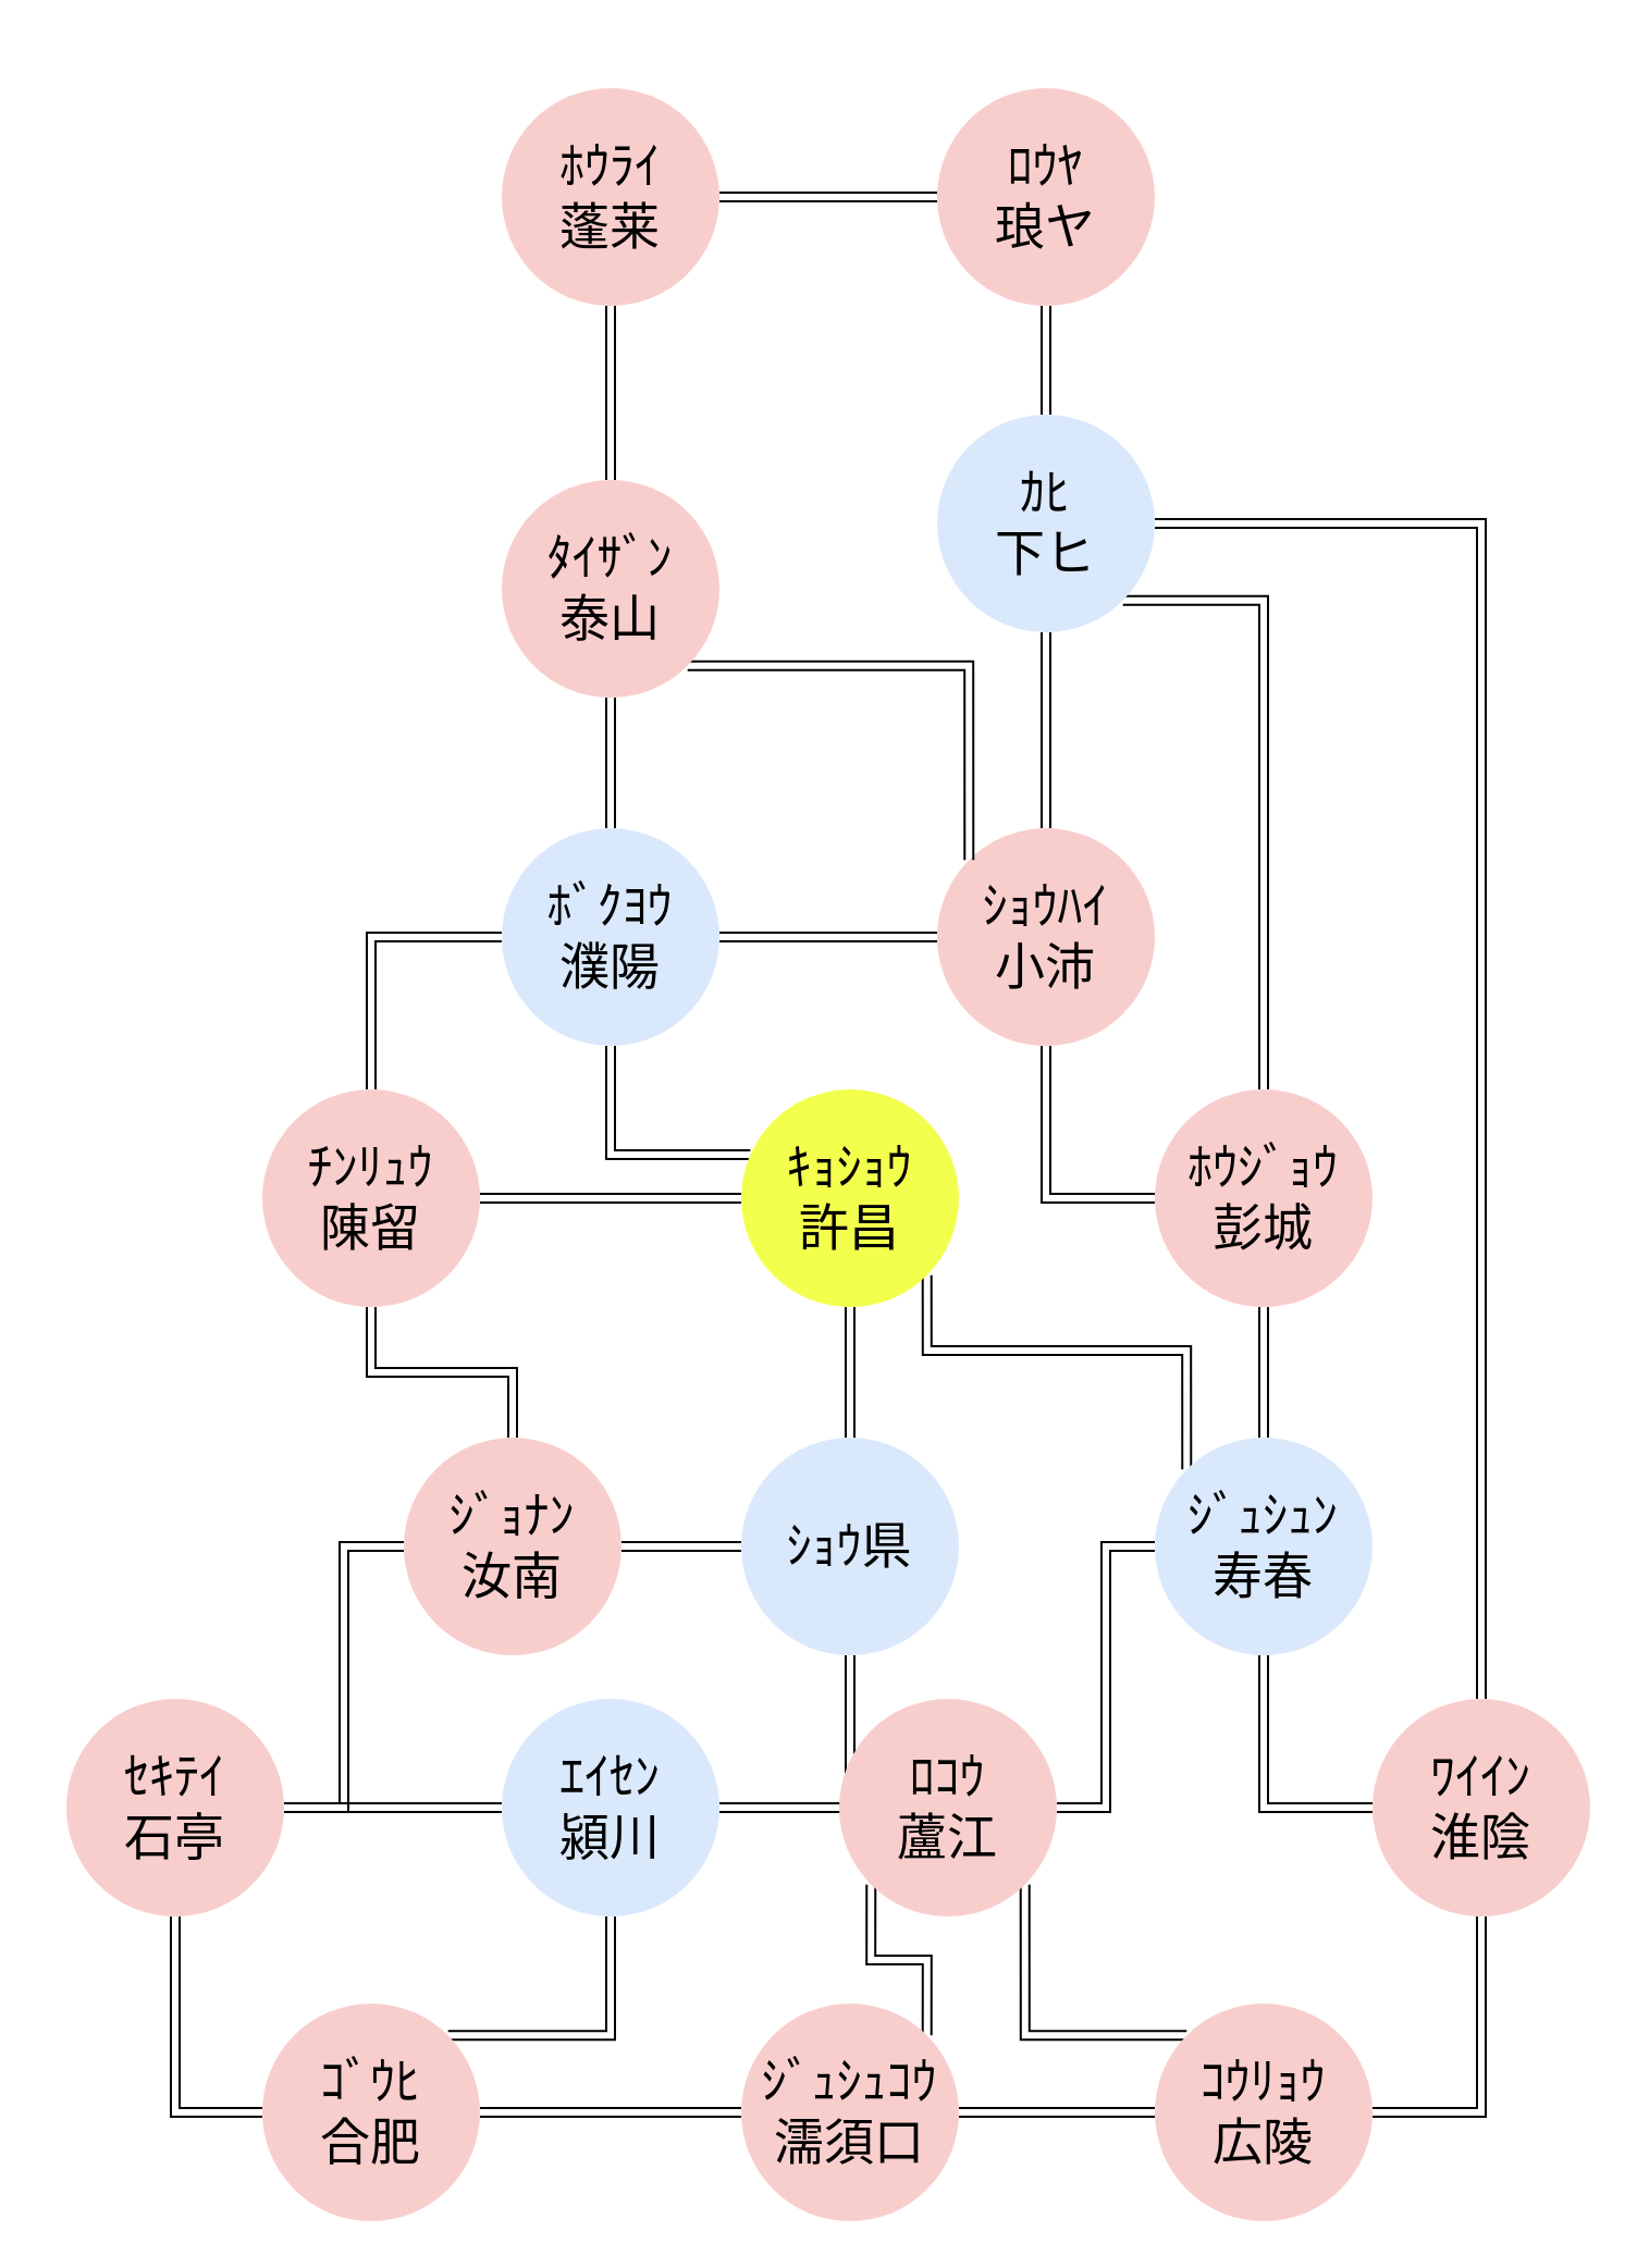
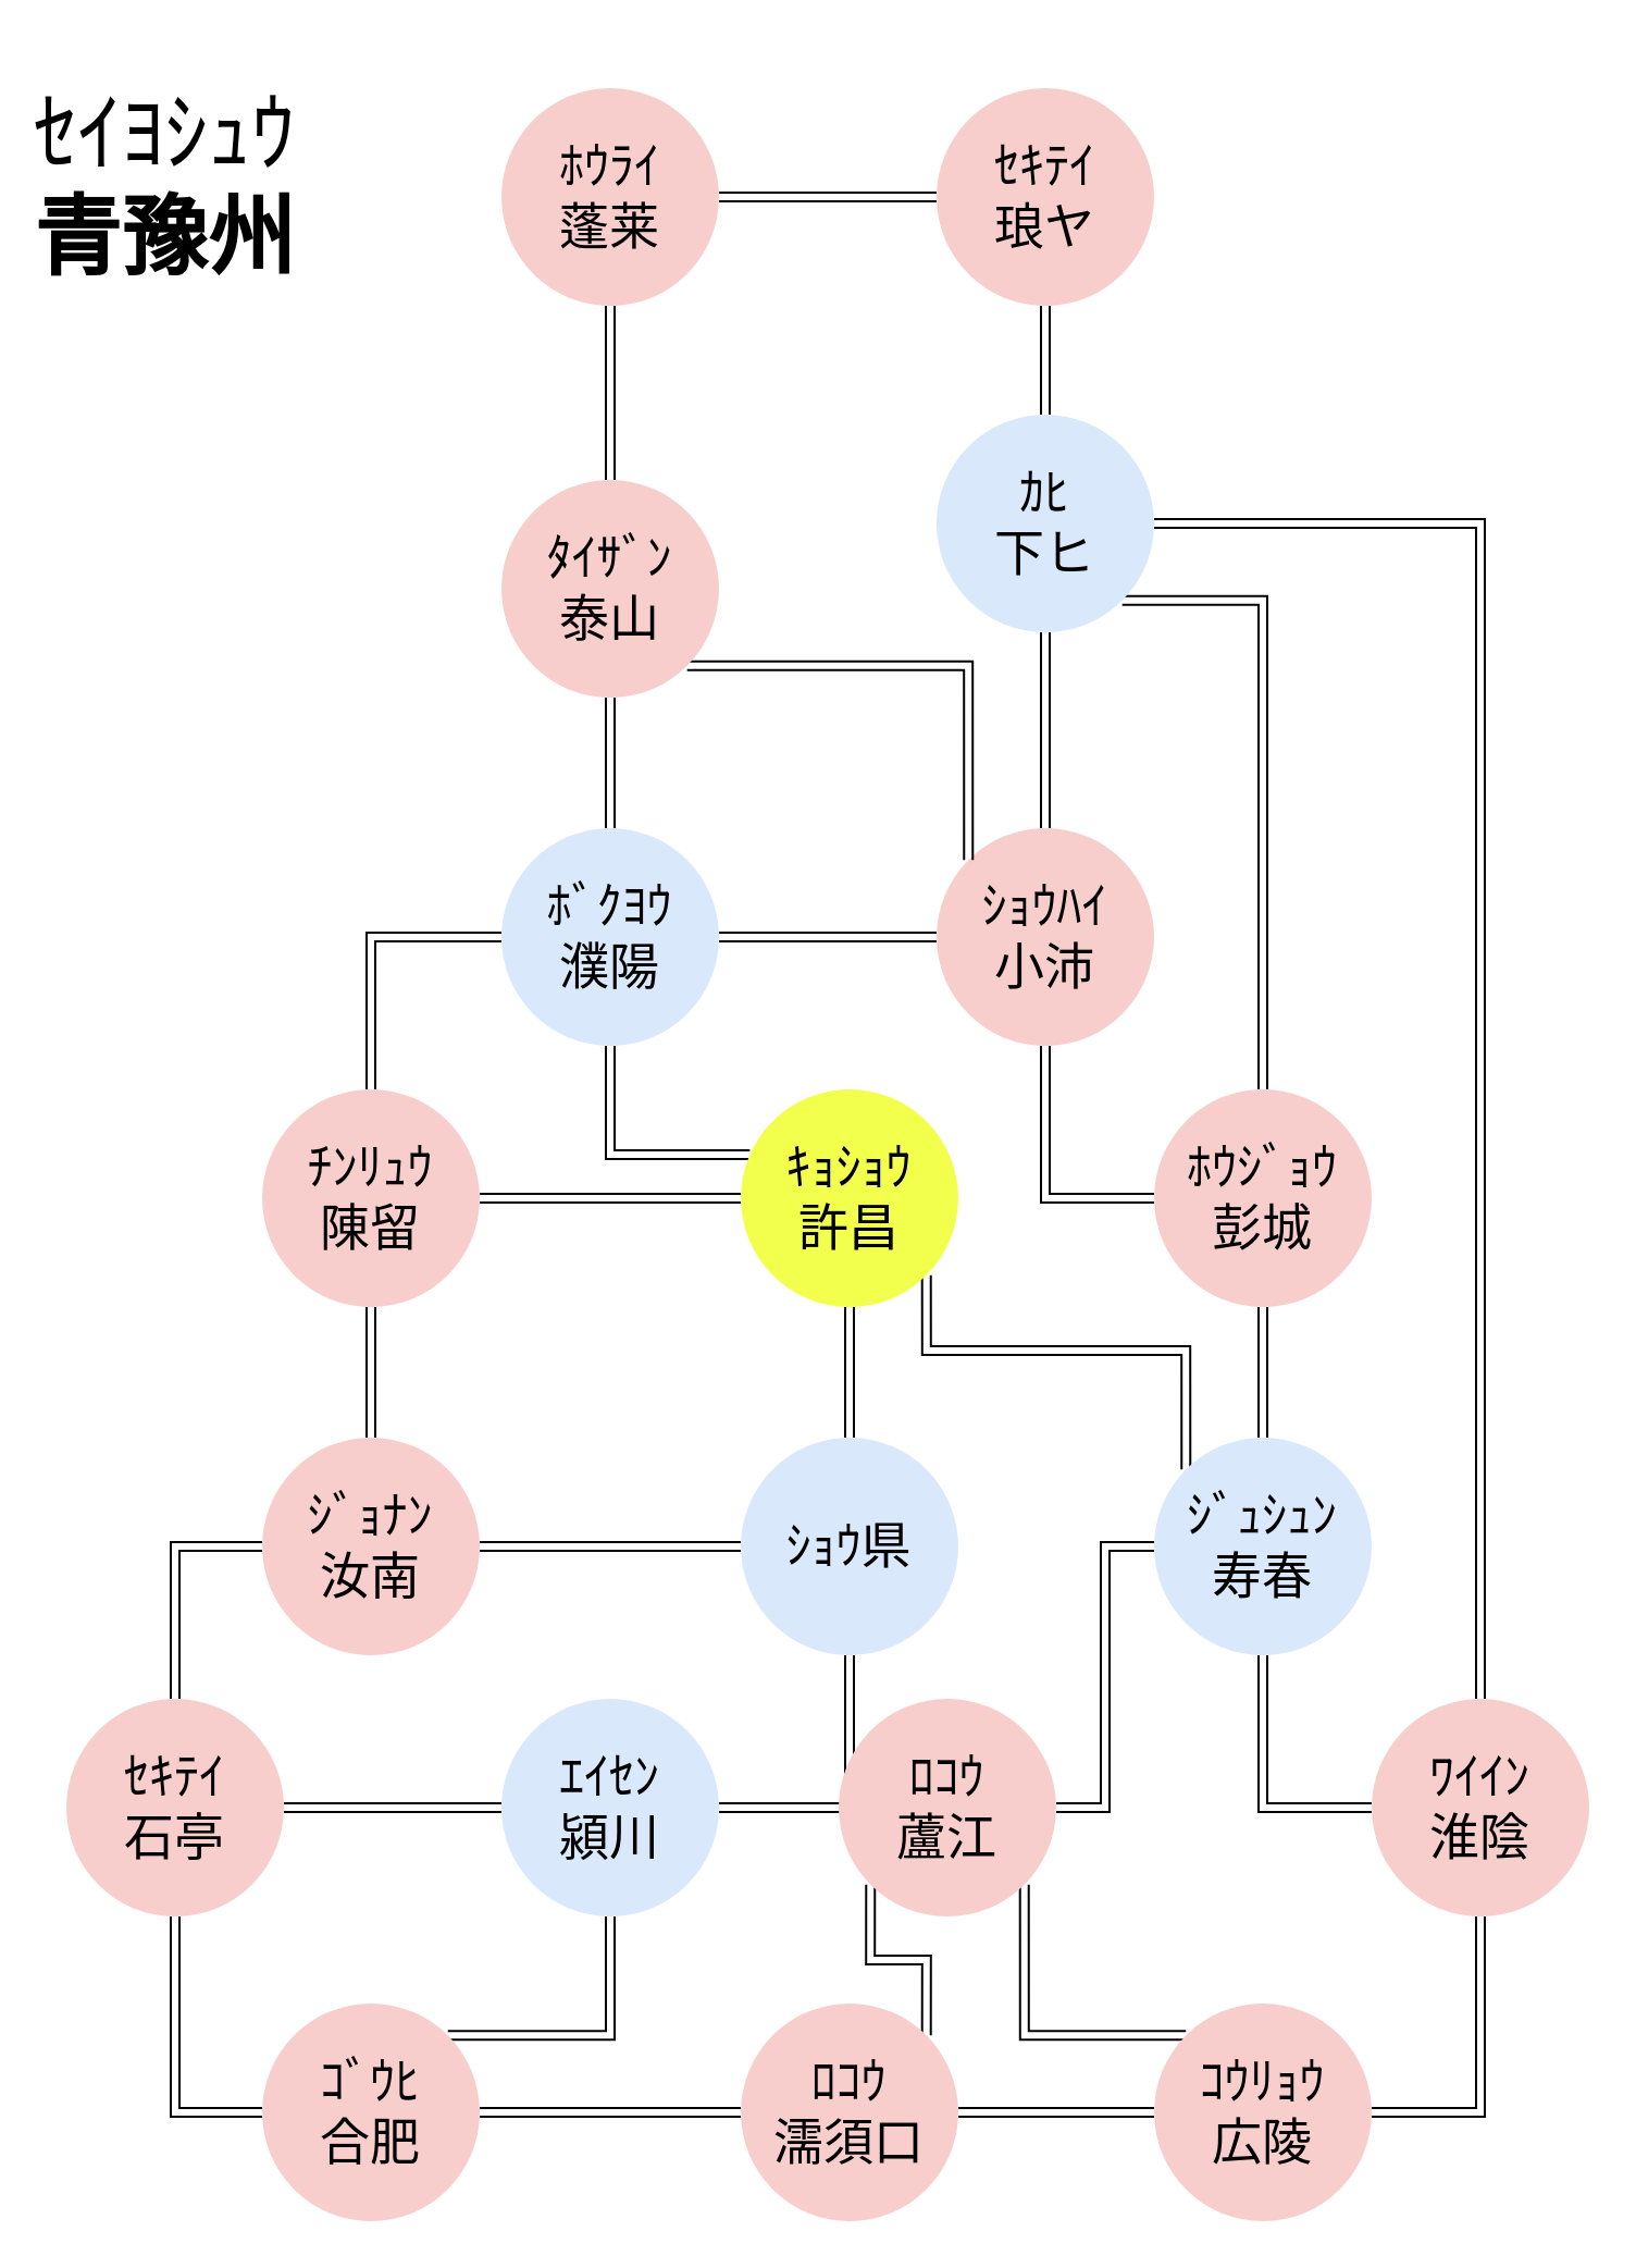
+ <mxCell id="2" value="&lt;font&gt;ｾｲﾖｼｭｳ&lt;br style=&quot;font-size: 40px&quot;&gt;&lt;b&gt;青豫州&lt;/b&gt;&lt;/font&gt;" style="text;html=1;align=center;verticalAlign=middle;resizable=0;points=[];autosize=1;strokeColor=none;fillColor=none;fontSize=40;horizontal=1;fontFamily=Georgia;" vertex="1" parent="1"><mxGeometry x="20" y="20" width="110" height="130" as="geometry" /></mxCell>
- <mxCell id="12" value="ﾛｳﾔ&lt;br&gt;琅ヤ" style="ellipse;whiteSpace=wrap;html=1;aspect=fixed;fillColor=#f8cecc;strokeColor=none;fontSize=23;fontStyle=0;sketch=0;shadow=0;" vertex="1" parent="1"><mxGeometry x="430" y="40" width="100" height="100" as="geometry" /></mxCell>
+ <mxCell id="12" value="ｾｷﾃｲ&lt;br&gt;琅ヤ" style="ellipse;whiteSpace=wrap;html=1;aspect=fixed;fillColor=#f8cecc;strokeColor=none;fontSize=23;fontStyle=0;sketch=0;shadow=0;" vertex="1" parent="1"><mxGeometry x="430" y="40" width="100" height="100" as="geometry" /></mxCell>
- <mxCell id="48" value="ｼﾞｮﾅﾝ&lt;br&gt;汝南" style="ellipse;whiteSpace=wrap;html=1;aspect=fixed;fillColor=#f8cecc;strokeColor=none;fontSize=23;fontStyle=0;sketch=0;shadow=0;" vertex="1" parent="1"><mxGeometry x="185" y="660" width="100" height="100" as="geometry" /></mxCell>
+ <mxCell id="48" value="ｼﾞｮﾅﾝ&lt;br&gt;汝南" style="ellipse;whiteSpace=wrap;html=1;aspect=fixed;fillColor=#f8cecc;strokeColor=none;fontSize=23;fontStyle=0;sketch=0;shadow=0;" vertex="1" parent="1"><mxGeometry x="120" y="660" width="100" height="100" as="geometry" /></mxCell>
- <mxCell id="31" value="ｼﾞｭｼｭｺｳ&lt;br&gt;濡須口" style="ellipse;whiteSpace=wrap;html=1;aspect=fixed;fillColor=#f8cecc;strokeColor=none;fontSize=23;fontStyle=0;sketch=0;shadow=0;" vertex="1" parent="1"><mxGeometry x="340" y="920" width="100" height="100" as="geometry" /></mxCell>
+ <mxCell id="31" value="ﾛｺｳ&lt;br&gt;濡須口" style="ellipse;whiteSpace=wrap;html=1;aspect=fixed;fillColor=#f8cecc;strokeColor=none;fontSize=23;fontStyle=0;sketch=0;shadow=0;" vertex="1" parent="1"><mxGeometry x="340" y="920" width="100" height="100" as="geometry" /></mxCell>
